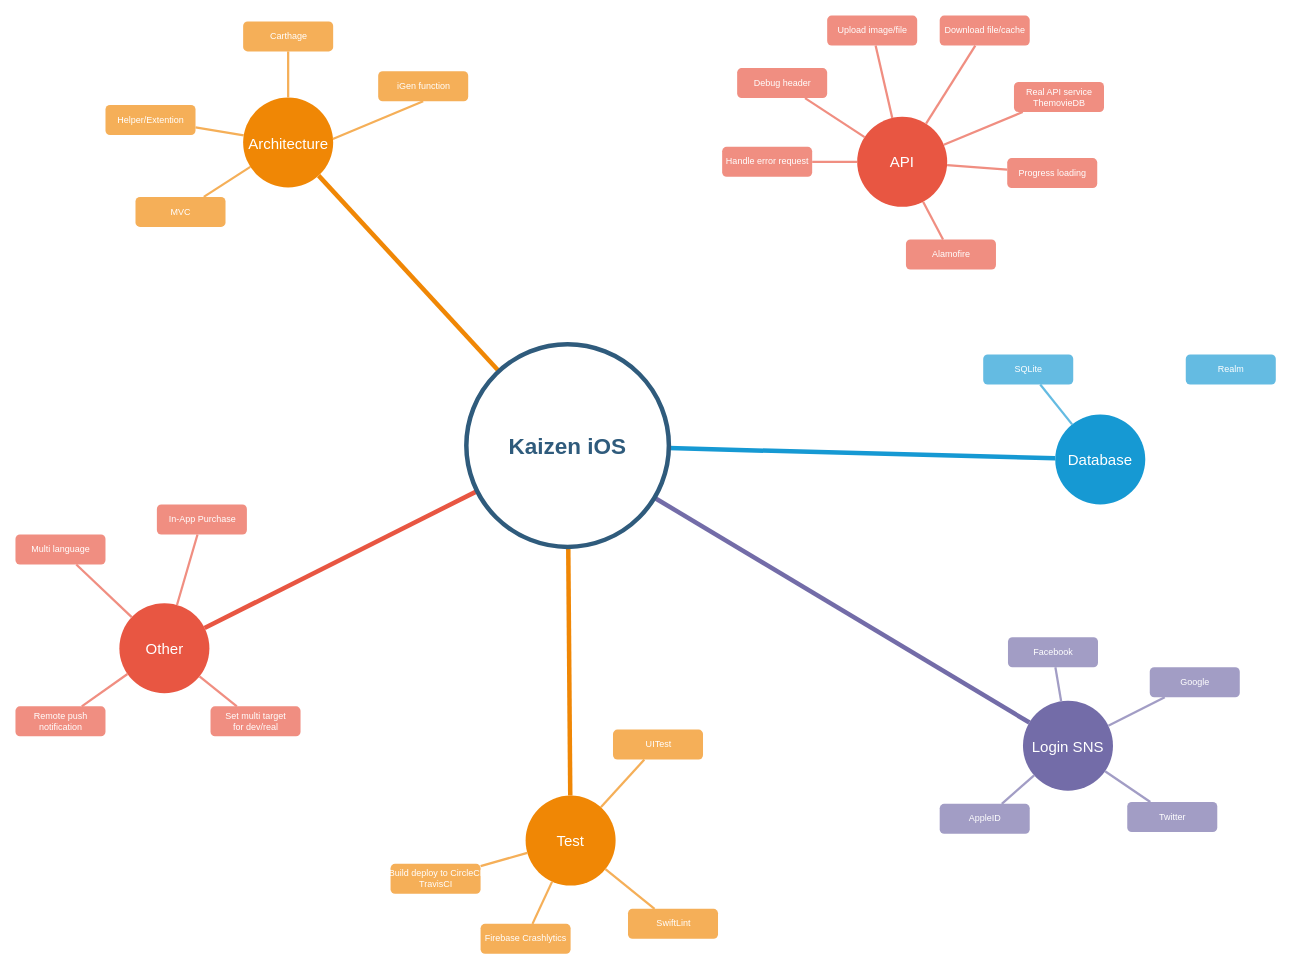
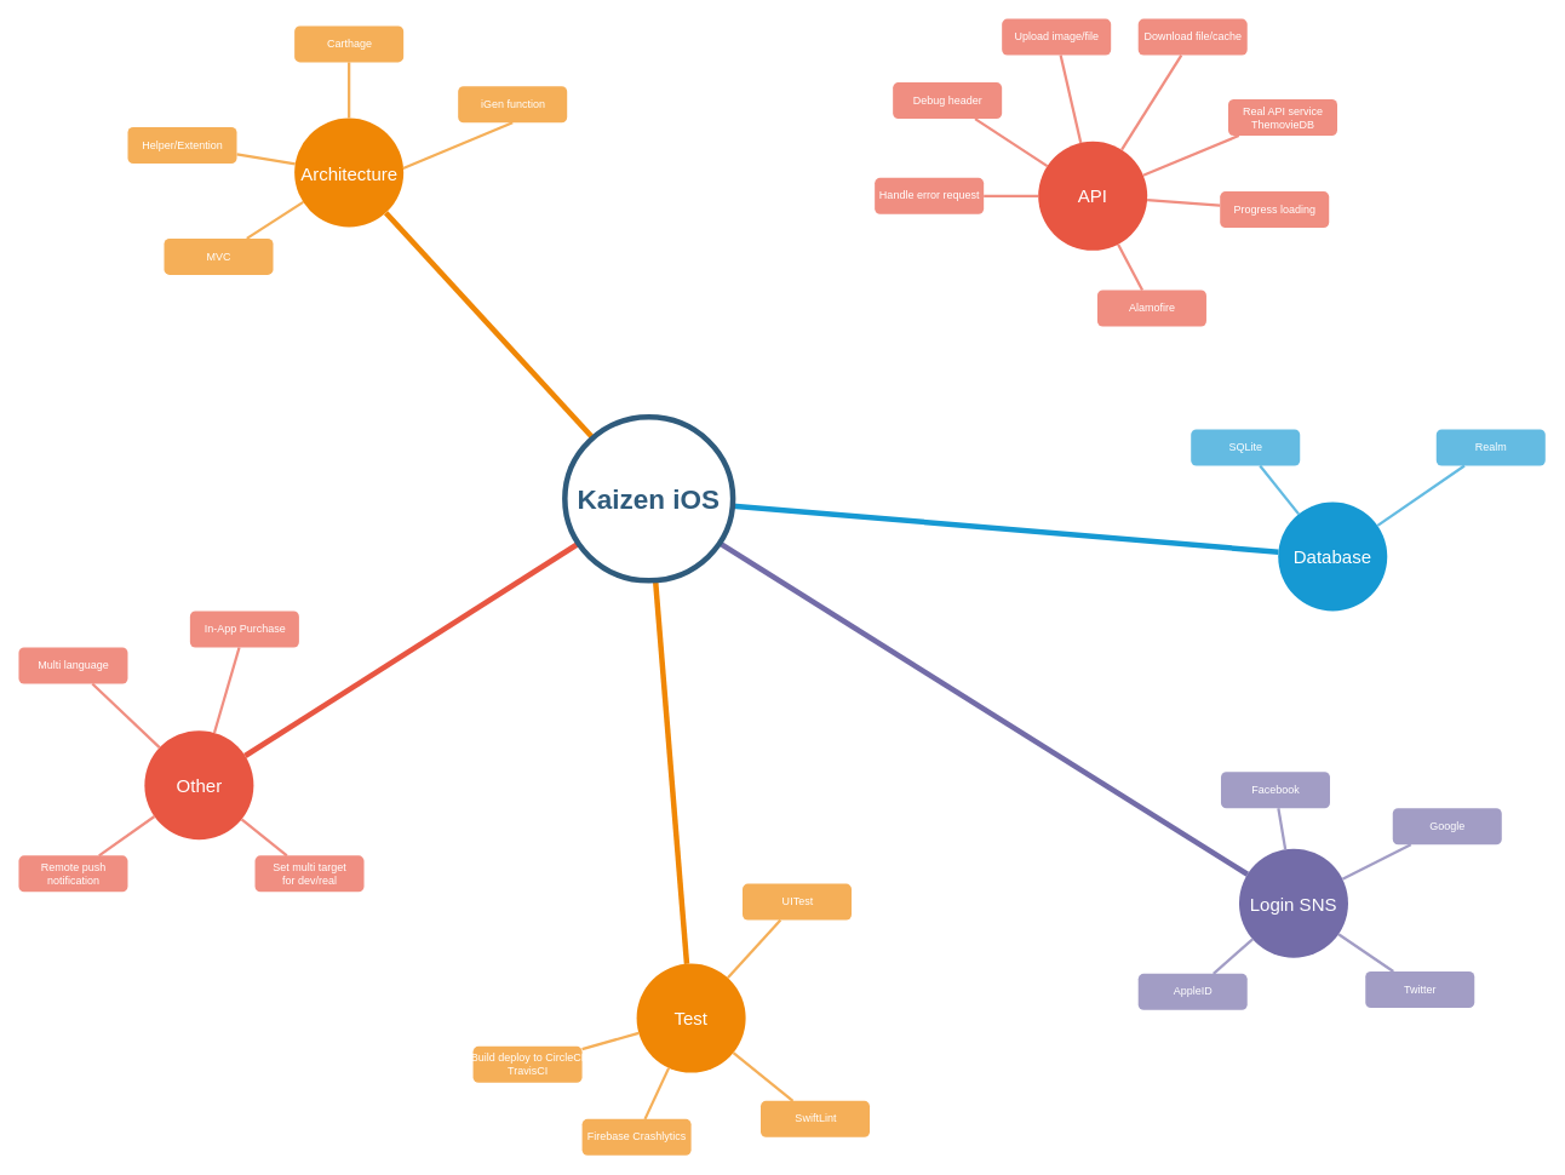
+ <mxCell id="34" value="" style="edgeStyle=none;endArrow=none;strokeWidth=3;strokeColor=#64BBE2;html=1;" parent="1" source="4" target="32" edge="1"><mxGeometry x="-214" y="160" width="100" height="100" as="geometry"><mxPoint x="-554" y="42" as="sourcePoint" /><mxPoint x="-454" y="-58" as="targetPoint" /></mxGeometry></mxCell>
- <mxCell id="59" value="Kaizen iOS" style="ellipse;whiteSpace=wrap;html=1;shadow=0;fontFamily=Helvetica;fontSize=30;fontColor=#2F5B7C;align=center;strokeColor=#2F5B7C;strokeWidth=6;fillColor=#FFFFFF;fontStyle=1;gradientColor=none;" parent="1" vertex="1"><mxGeometry x="621" y="458.5" width="270" height="270" as="geometry" /></mxCell>
+ <mxCell id="59" value="Kaizen iOS" style="ellipse;whiteSpace=wrap;html=1;shadow=0;fontFamily=Helvetica;fontSize=30;fontColor=#2F5B7C;align=center;strokeColor=#2F5B7C;strokeWidth=6;fillColor=#FFFFFF;fontStyle=1;gradientColor=none;" parent="1" vertex="1"><mxGeometry x="621" y="458.5" width="185" height="180" as="geometry" /></mxCell>
